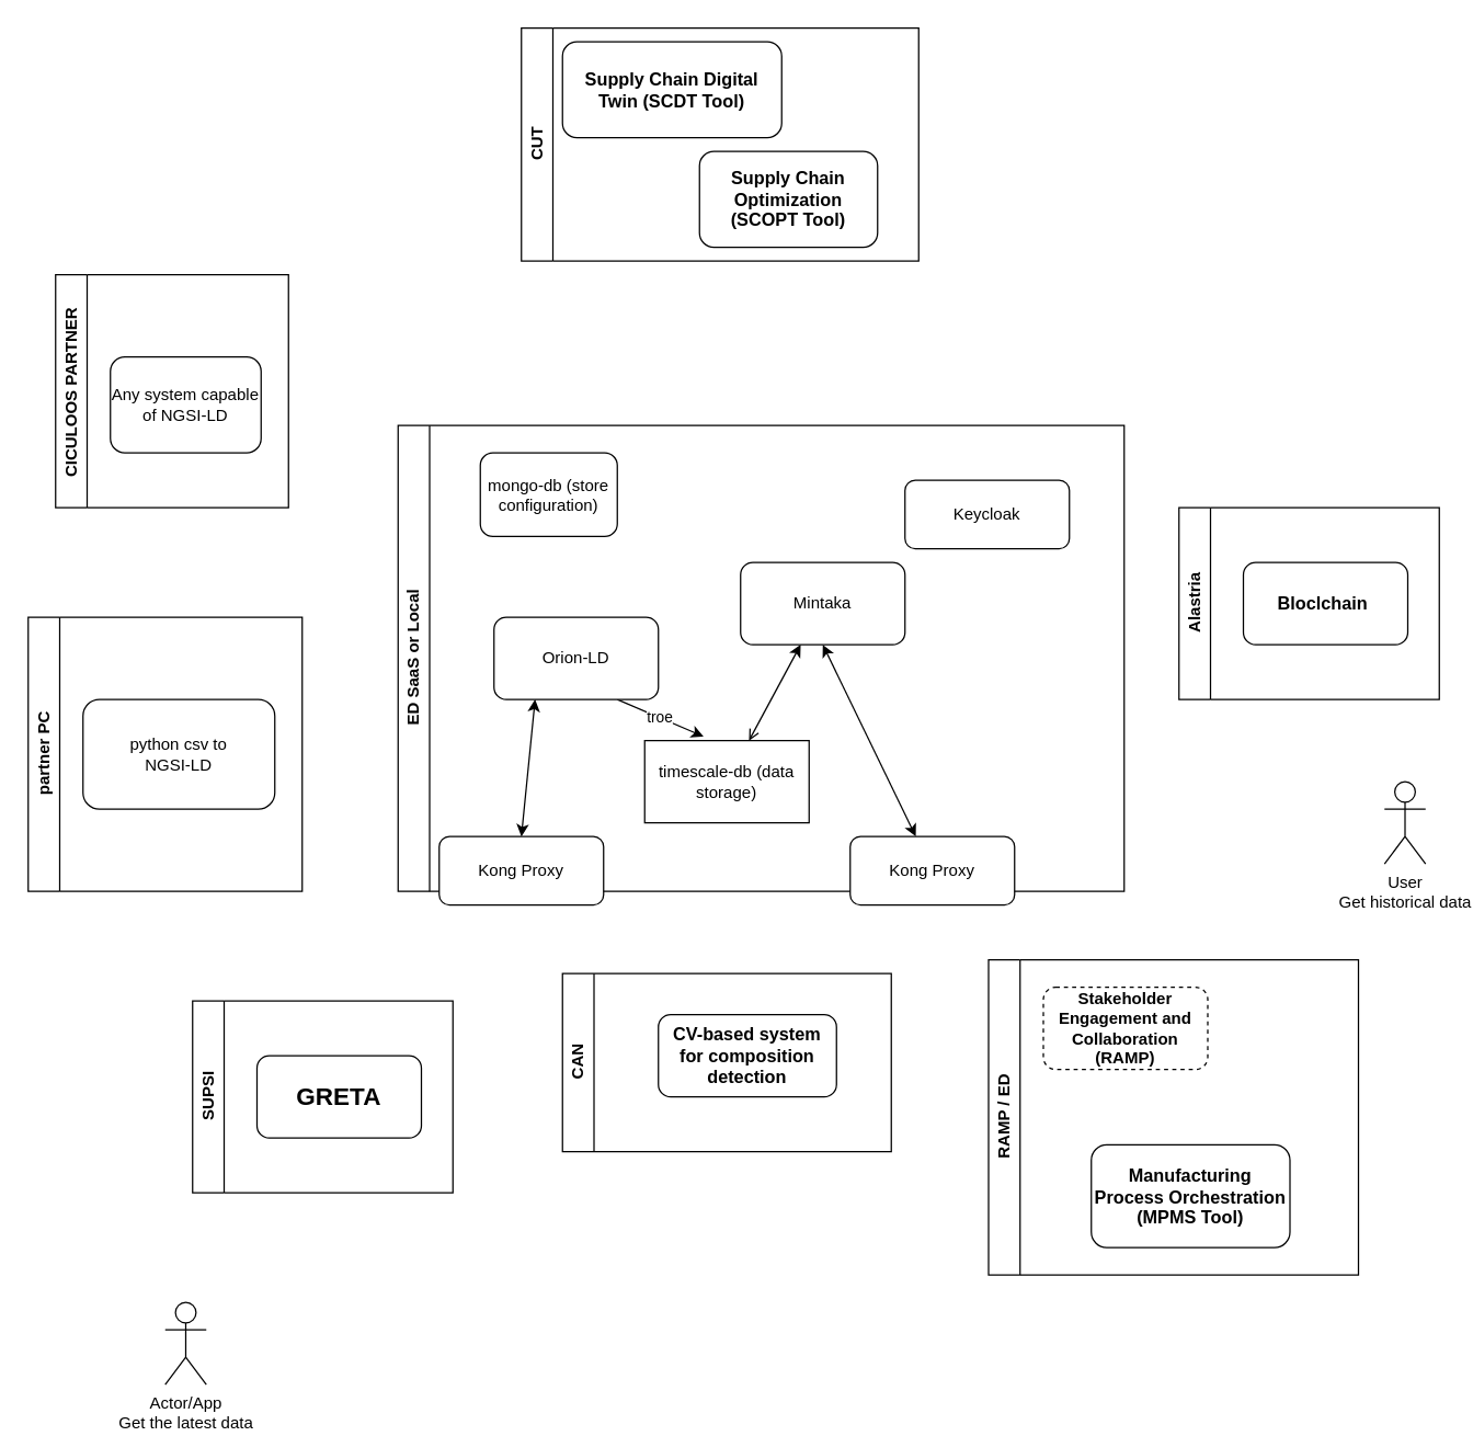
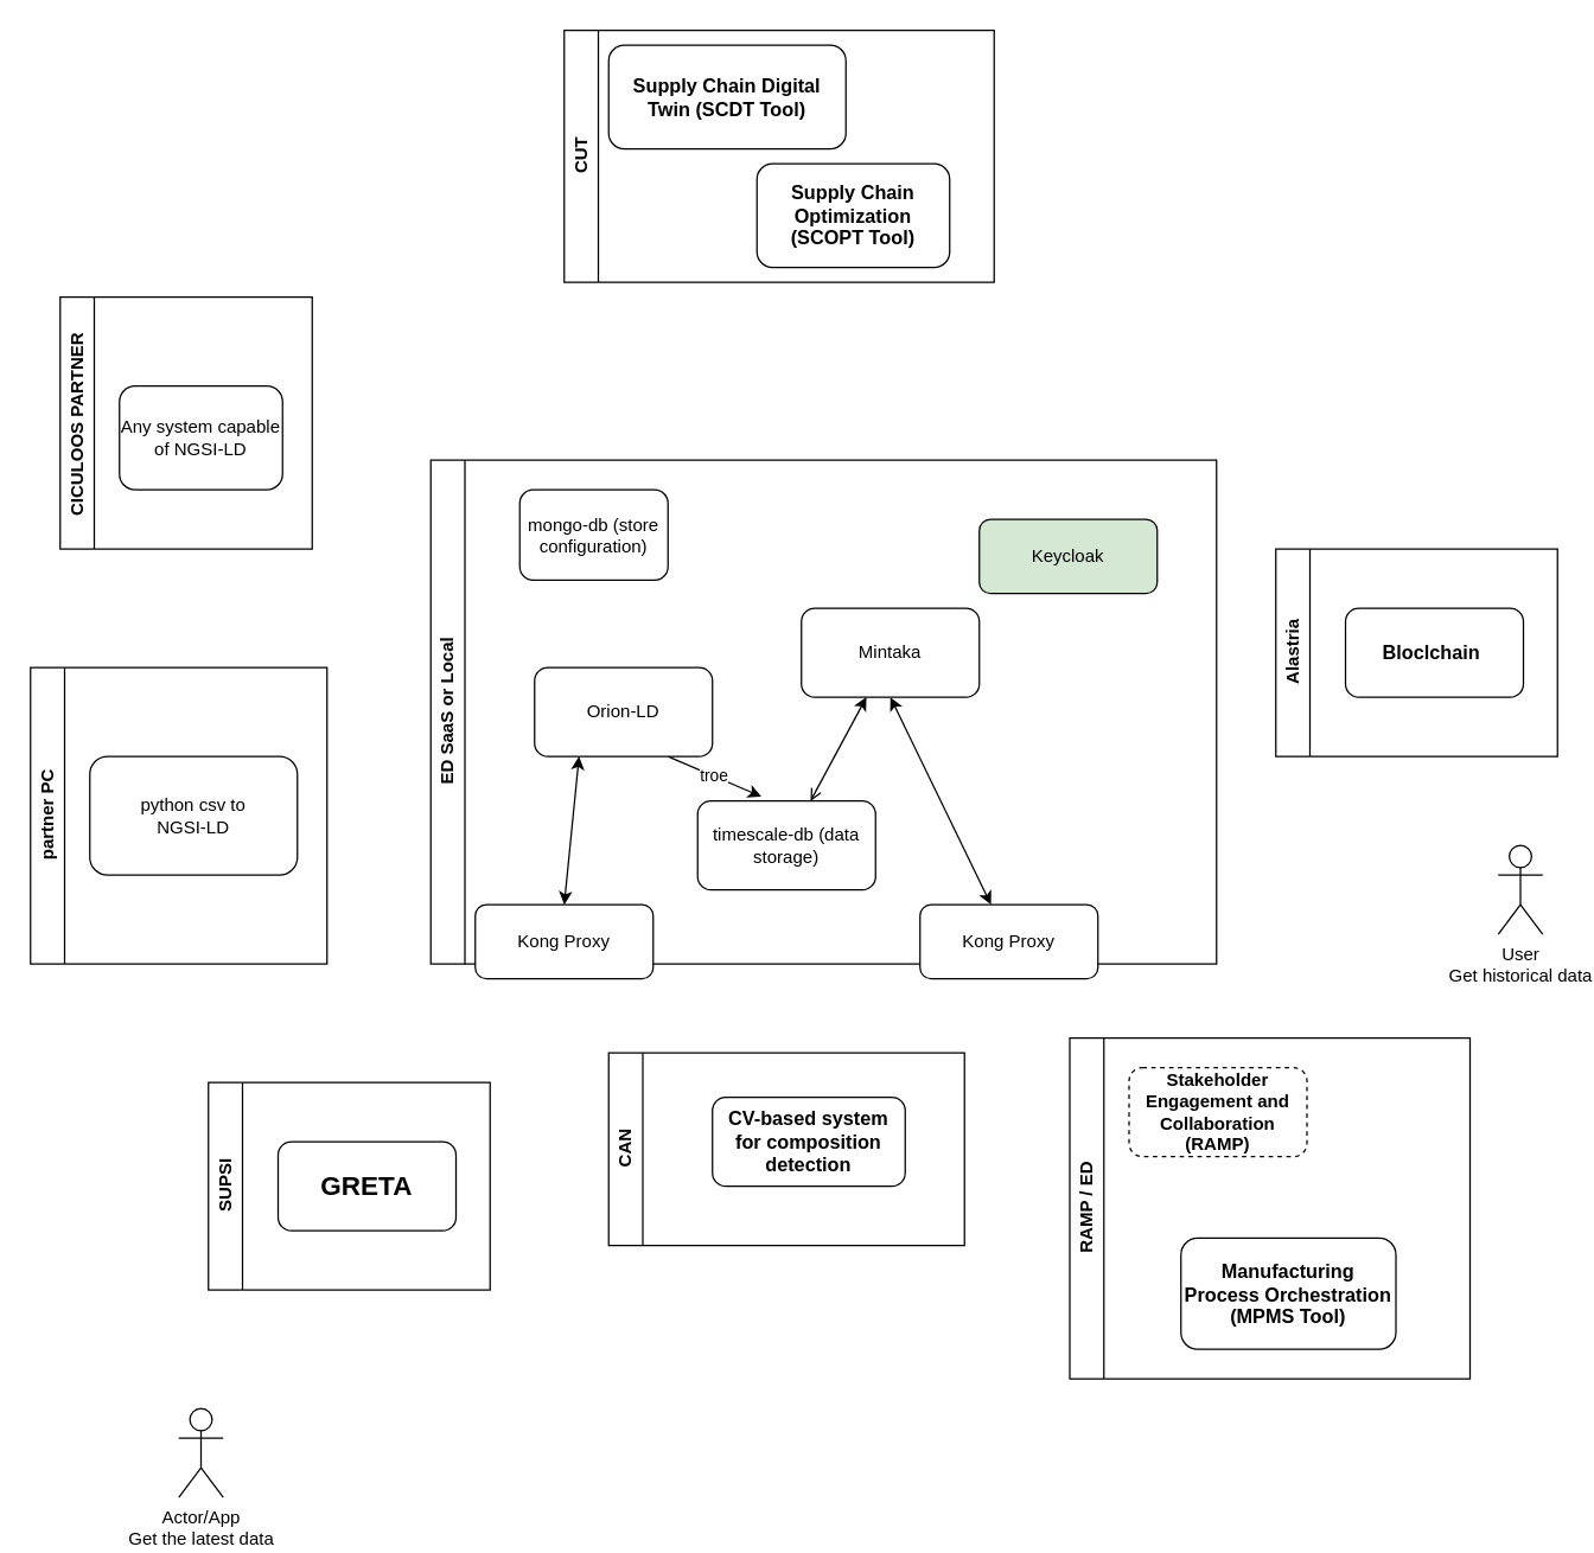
- <mxCell id="11" value="Keycloak" style="rounded=1;whiteSpace=wrap;html=1;" parent="2" vertex="1"><mxGeometry x="370" y="40" width="120" height="50" as="geometry" /></mxCell>
+ <mxCell id="11" value="Keycloak" style="rounded=1;whiteSpace=wrap;html=1;fillColor=#d5e8d4;" parent="2" vertex="1"><mxGeometry x="370" y="40" width="120" height="50" as="geometry" /></mxCell>
- <mxCell id="5" value="timescale-db (data storage)" style="whiteSpace=wrap;html=1;rounded=0;" parent="2" vertex="1"><mxGeometry x="180" y="230" width="120" height="60" as="geometry" /></mxCell>
+ <mxCell id="5" value="timescale-db (data storage)" style="rounded=1;whiteSpace=wrap;html=1;" parent="2" vertex="1"><mxGeometry x="180" y="230" width="120" height="60" as="geometry" /></mxCell>
